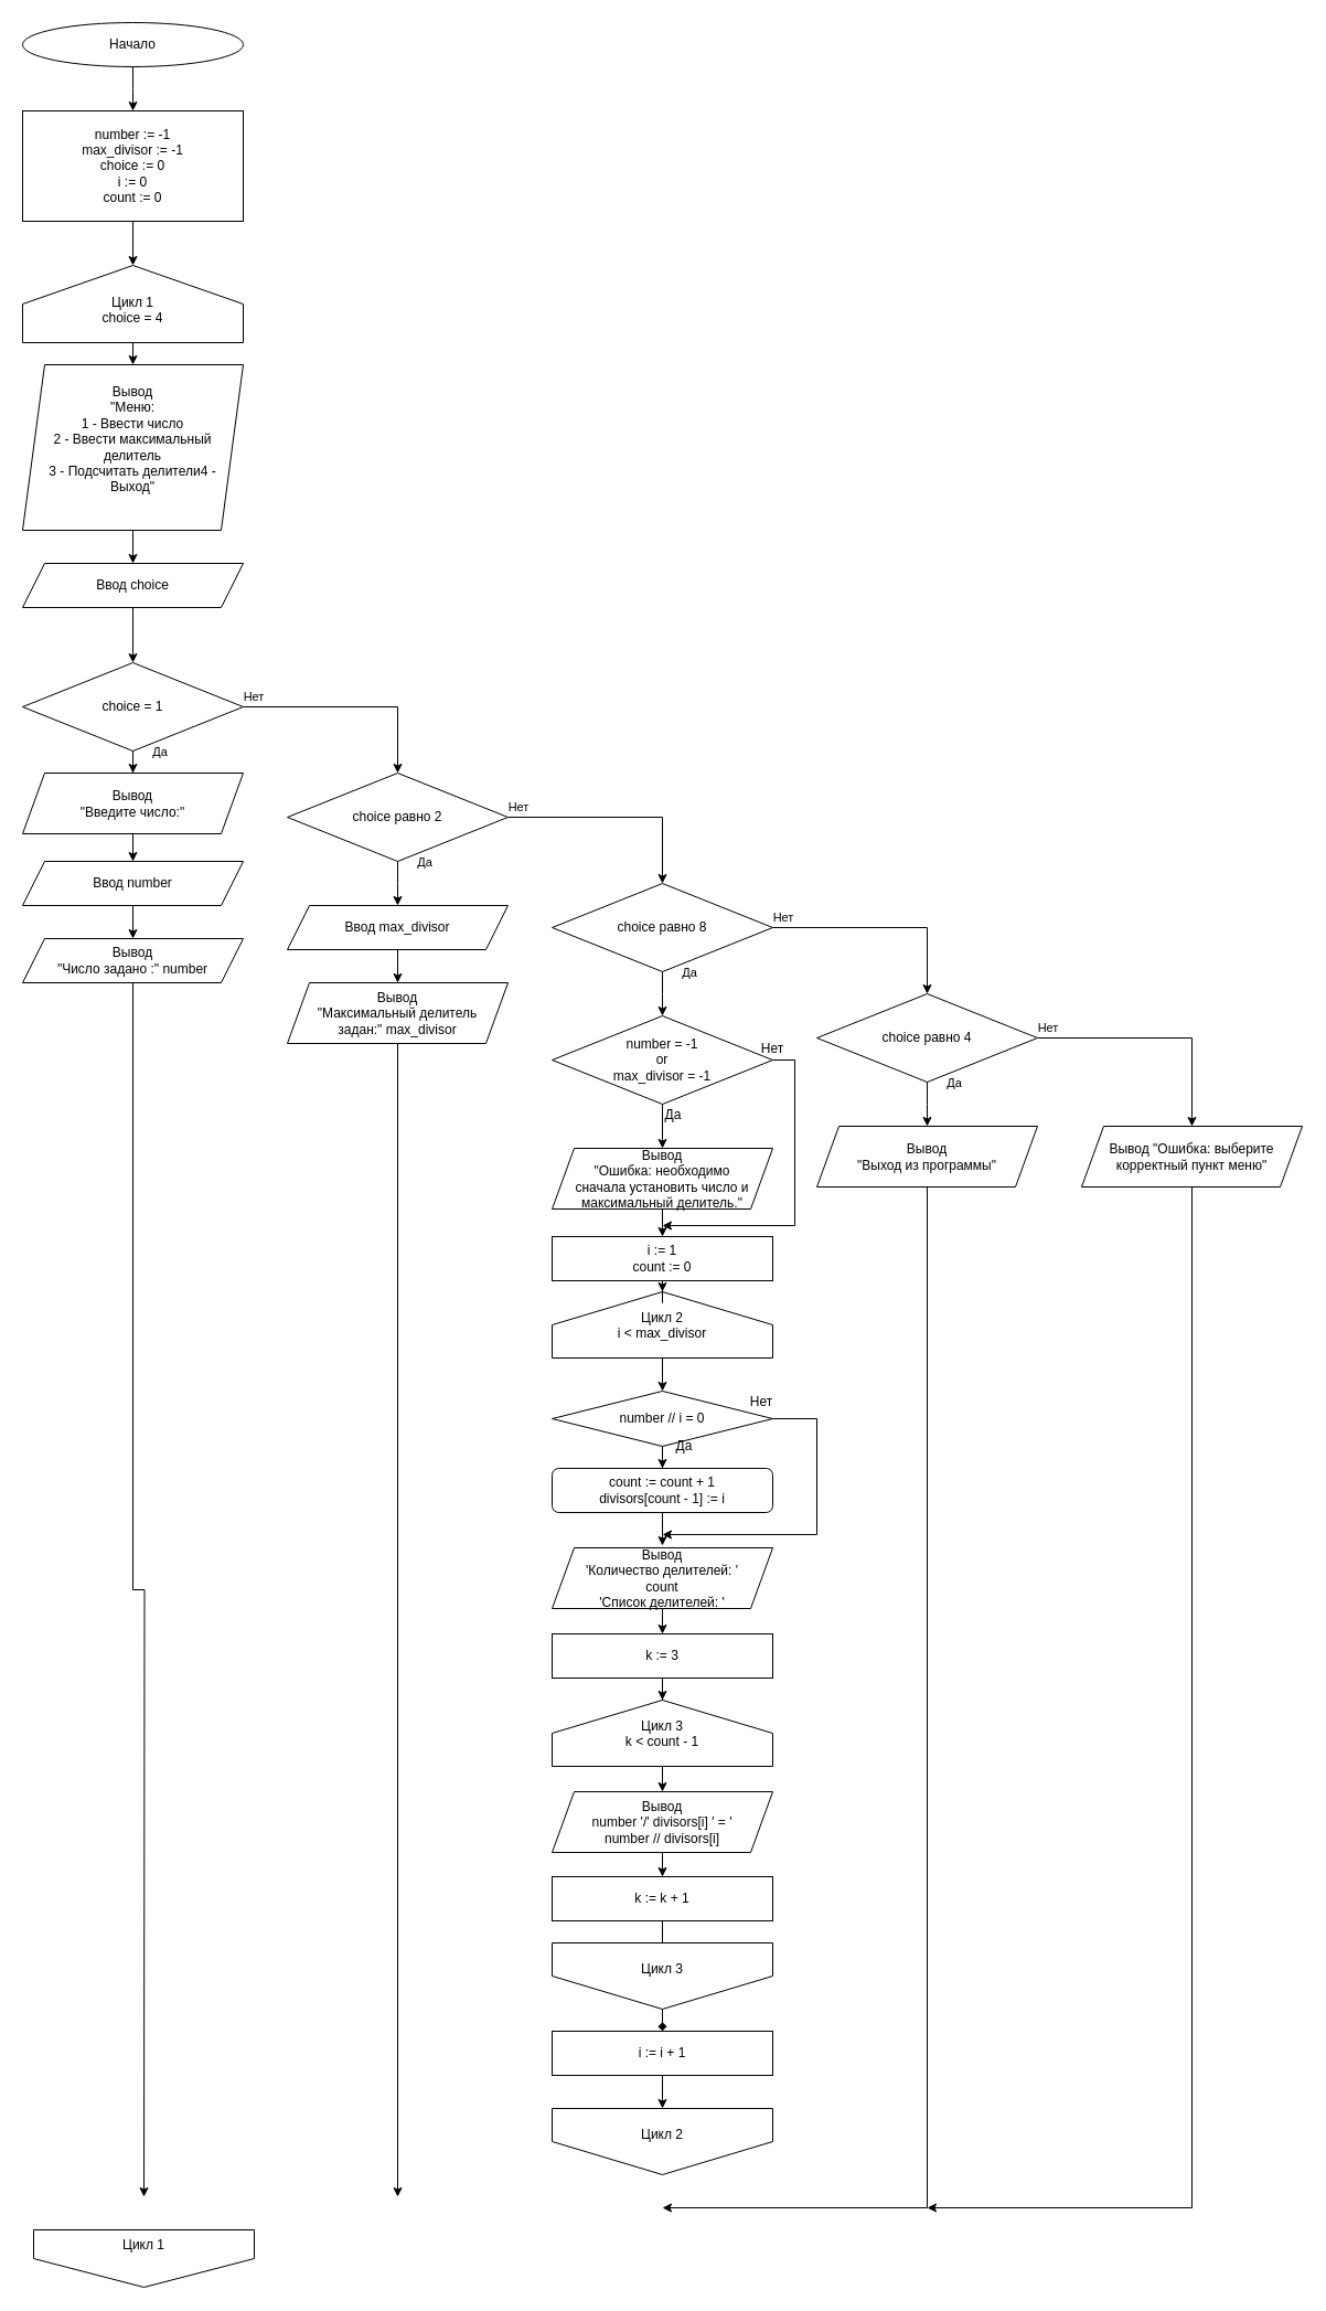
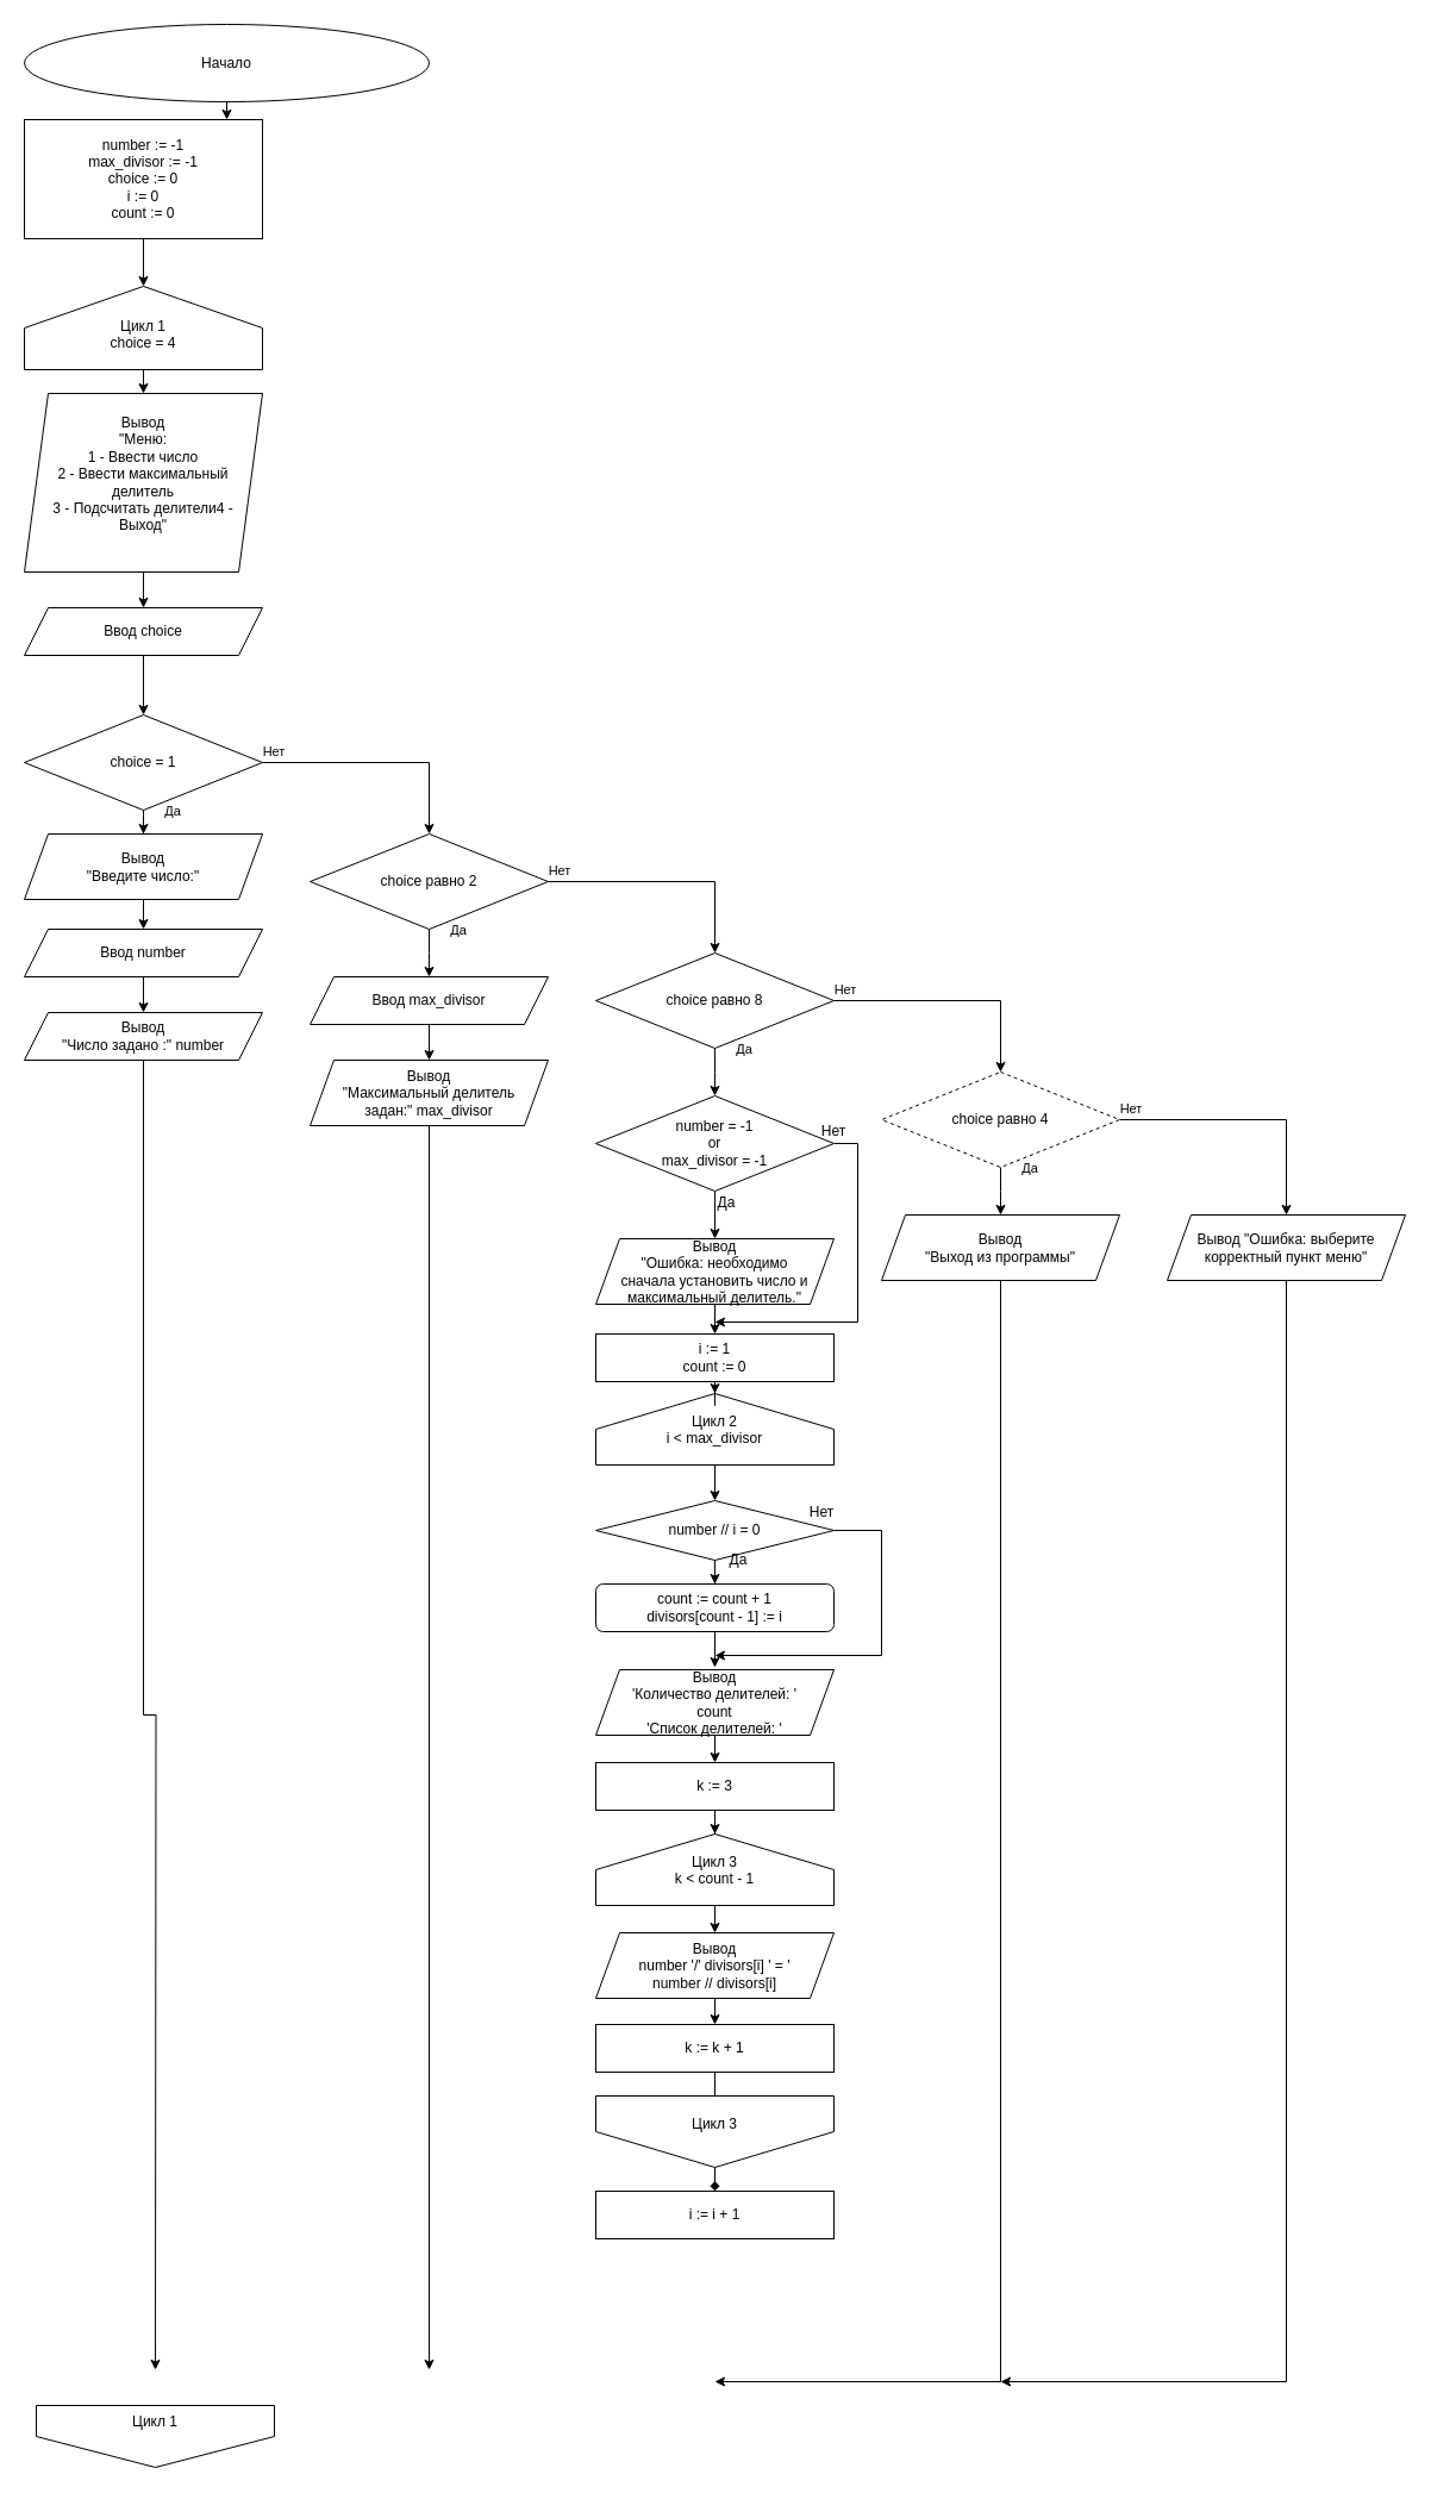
- <mxCell id="2" value="Начало" style="ellipse;whiteSpace=wrap;rounded=0;dashed=0;inherit=default;" parent="1" vertex="1"><mxGeometry x="20" y="20" width="200" height="40" as="geometry" /></mxCell>
+ <mxCell id="2" value="Начало" style="ellipse;whiteSpace=wrap;rounded=0;dashed=0;inherit=default;" parent="1" vertex="1"><mxGeometry x="20" y="20" width="340" height="65" as="geometry" /></mxCell>
- <mxCell id="14" value="choice равно 4" style="rhombus;whiteSpace=wrap;rounded=0;dashed=0;inherit=default;" parent="1" vertex="1"><mxGeometry x="740" y="900" width="200" height="80" as="geometry" /></mxCell>
+ <mxCell id="14" value="choice равно 4" style="rhombus;whiteSpace=wrap;rounded=0;dashed=1;inherit=default;" parent="1" vertex="1"><mxGeometry x="740" y="900" width="200" height="80" as="geometry" /></mxCell>
- <mxCell id="69" style="edgeStyle=orthogonalEdgeStyle;rounded=0;orthogonalLoop=1;jettySize=auto;html=1;entryX=0.5;entryY=0;entryDx=0;entryDy=0;" edge="1" parent="1" source="70" target="68"><mxGeometry relative="1" as="geometry" /></mxCell>
- <mxCell id="68" value="Цикл 2" style="whiteSpace=wrap;rounded=0;dashed=0;verticalLabelPosition=bottom;verticalAlign=top;shape=offPageConnector;size=0.5;direction=east;spacingTop=-50.05;" vertex="1" parent="1"><mxGeometry x="500" y="1910" width="200" height="60" as="geometry" /></mxCell>
